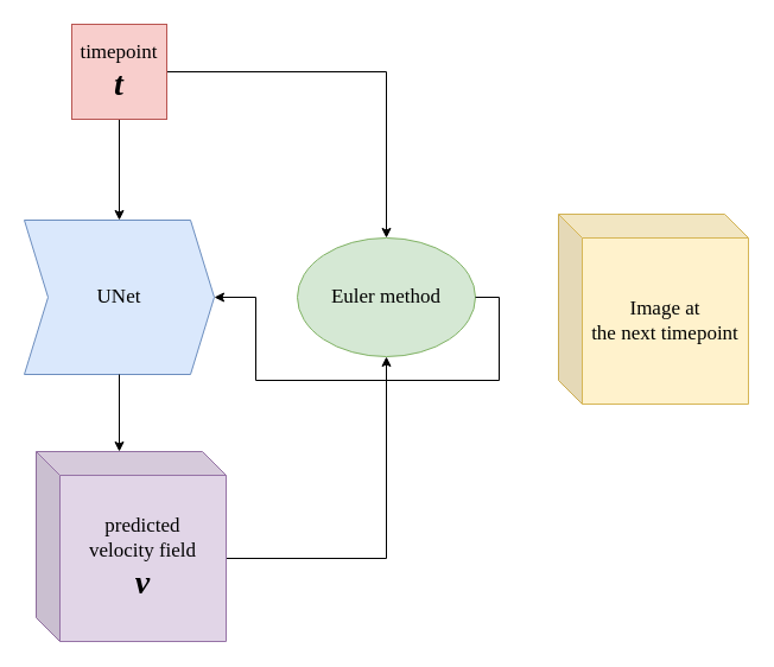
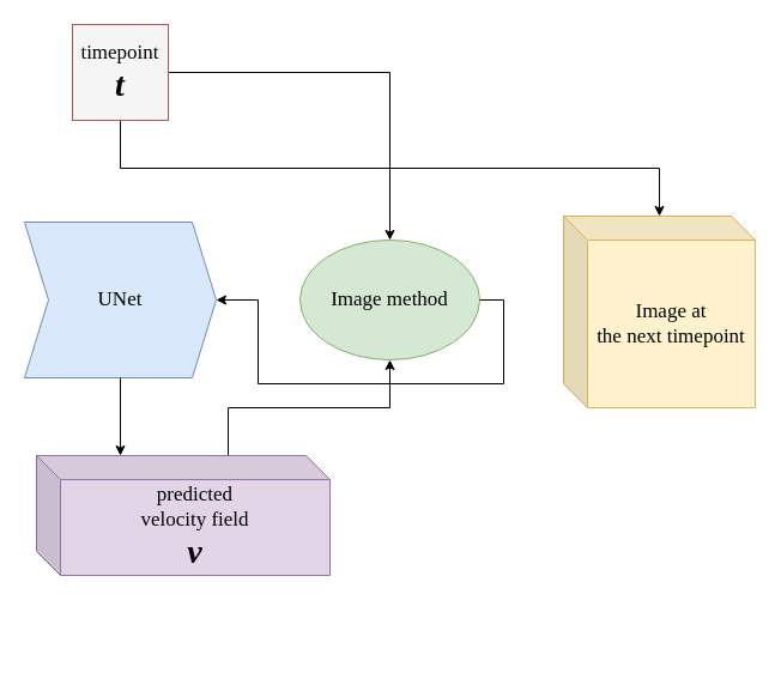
- <mxCell id="7" value="timepoint&lt;div&gt;&lt;b&gt;&lt;i&gt;&lt;font style=&quot;font-size: 28px;&quot;&gt;t&lt;/font&gt;&lt;/i&gt;&lt;/b&gt;&lt;/div&gt;" style="whiteSpace=wrap;html=1;aspect=fixed;fontFamily=Times New Roman;fontSize=17;fillColor=#f8cecc;strokeColor=#b85450;" vertex="1" parent="1"><mxGeometry x="60" y="20" width="80" height="80" as="geometry" /></mxCell>
+ <mxCell id="7" value="timepoint&lt;div&gt;&lt;b&gt;&lt;i&gt;&lt;font style=&quot;font-size: 28px;&quot;&gt;t&lt;/font&gt;&lt;/i&gt;&lt;/b&gt;&lt;/div&gt;" style="whiteSpace=wrap;html=1;aspect=fixed;fontFamily=Times New Roman;fontSize=17;fillColor=#f5f5f5;strokeColor=#b85450;" vertex="1" parent="1"><mxGeometry x="60" y="20" width="80" height="80" as="geometry" /></mxCell>
- <mxCell id="5" style="edgeStyle=orthogonalEdgeStyle;rounded=0;orthogonalLoop=1;jettySize=auto;html=1;exitX=0.5;exitY=1;exitDx=0;exitDy=0;entryX=0.5;entryY=0;entryDx=0;entryDy=0;" edge="1" parent="1" source="7" target="4"><mxGeometry relative="1" as="geometry" /></mxCell>
+ <mxCell id="5" style="edgeStyle=orthogonalEdgeStyle;rounded=0;orthogonalLoop=1;jettySize=auto;html=1;exitX=0.5;exitY=1;exitDx=0;exitDy=0;" edge="1" parent="1" source="7" target="10"><mxGeometry relative="1" as="geometry" /></mxCell>
- <mxCell id="9" value="Euler method" style="ellipse;whiteSpace=wrap;html=1;fontFamily=Times New Roman;fontSize=17;fillColor=#d5e8d4;strokeColor=#82b366;" vertex="1" parent="1"><mxGeometry x="250" y="200" width="150" height="100" as="geometry" /></mxCell>
+ <mxCell id="9" value="Image method" style="ellipse;whiteSpace=wrap;html=1;fontFamily=Times New Roman;fontSize=17;fillColor=#d5e8d4;strokeColor=#82b366;" vertex="1" parent="1"><mxGeometry x="250" y="200" width="150" height="100" as="geometry" /></mxCell>
- <mxCell id="3" value="predicted&lt;br&gt;&lt;div&gt;velocity field&lt;/div&gt;&lt;div&gt;&lt;b&gt;&lt;i&gt;&lt;font style=&quot;font-size: 28px;&quot;&gt;v&lt;/font&gt;&lt;/i&gt;&lt;/b&gt;&lt;/div&gt;" style="shape=cube;whiteSpace=wrap;html=1;boundedLbl=1;backgroundOutline=1;darkOpacity=0.05;darkOpacity2=0.1;fontFamily=Times New Roman;fontSize=17;fillColor=#e1d5e7;strokeColor=#9673a6;" vertex="1" parent="1"><mxGeometry x="30" y="380" width="160" height="160" as="geometry" /></mxCell>
+ <mxCell id="3" value="predicted&lt;br&gt;&lt;div&gt;velocity field&lt;/div&gt;&lt;div&gt;&lt;b&gt;&lt;i&gt;&lt;font style=&quot;font-size: 28px;&quot;&gt;v&lt;/font&gt;&lt;/i&gt;&lt;/b&gt;&lt;/div&gt;" style="shape=cube;whiteSpace=wrap;html=1;boundedLbl=1;backgroundOutline=1;darkOpacity=0.05;darkOpacity2=0.1;fontFamily=Times New Roman;fontSize=17;fillColor=#e1d5e7;strokeColor=#9673a6;" vertex="1" parent="1"><mxGeometry x="30" y="380" width="245" height="100" as="geometry" /></mxCell>
